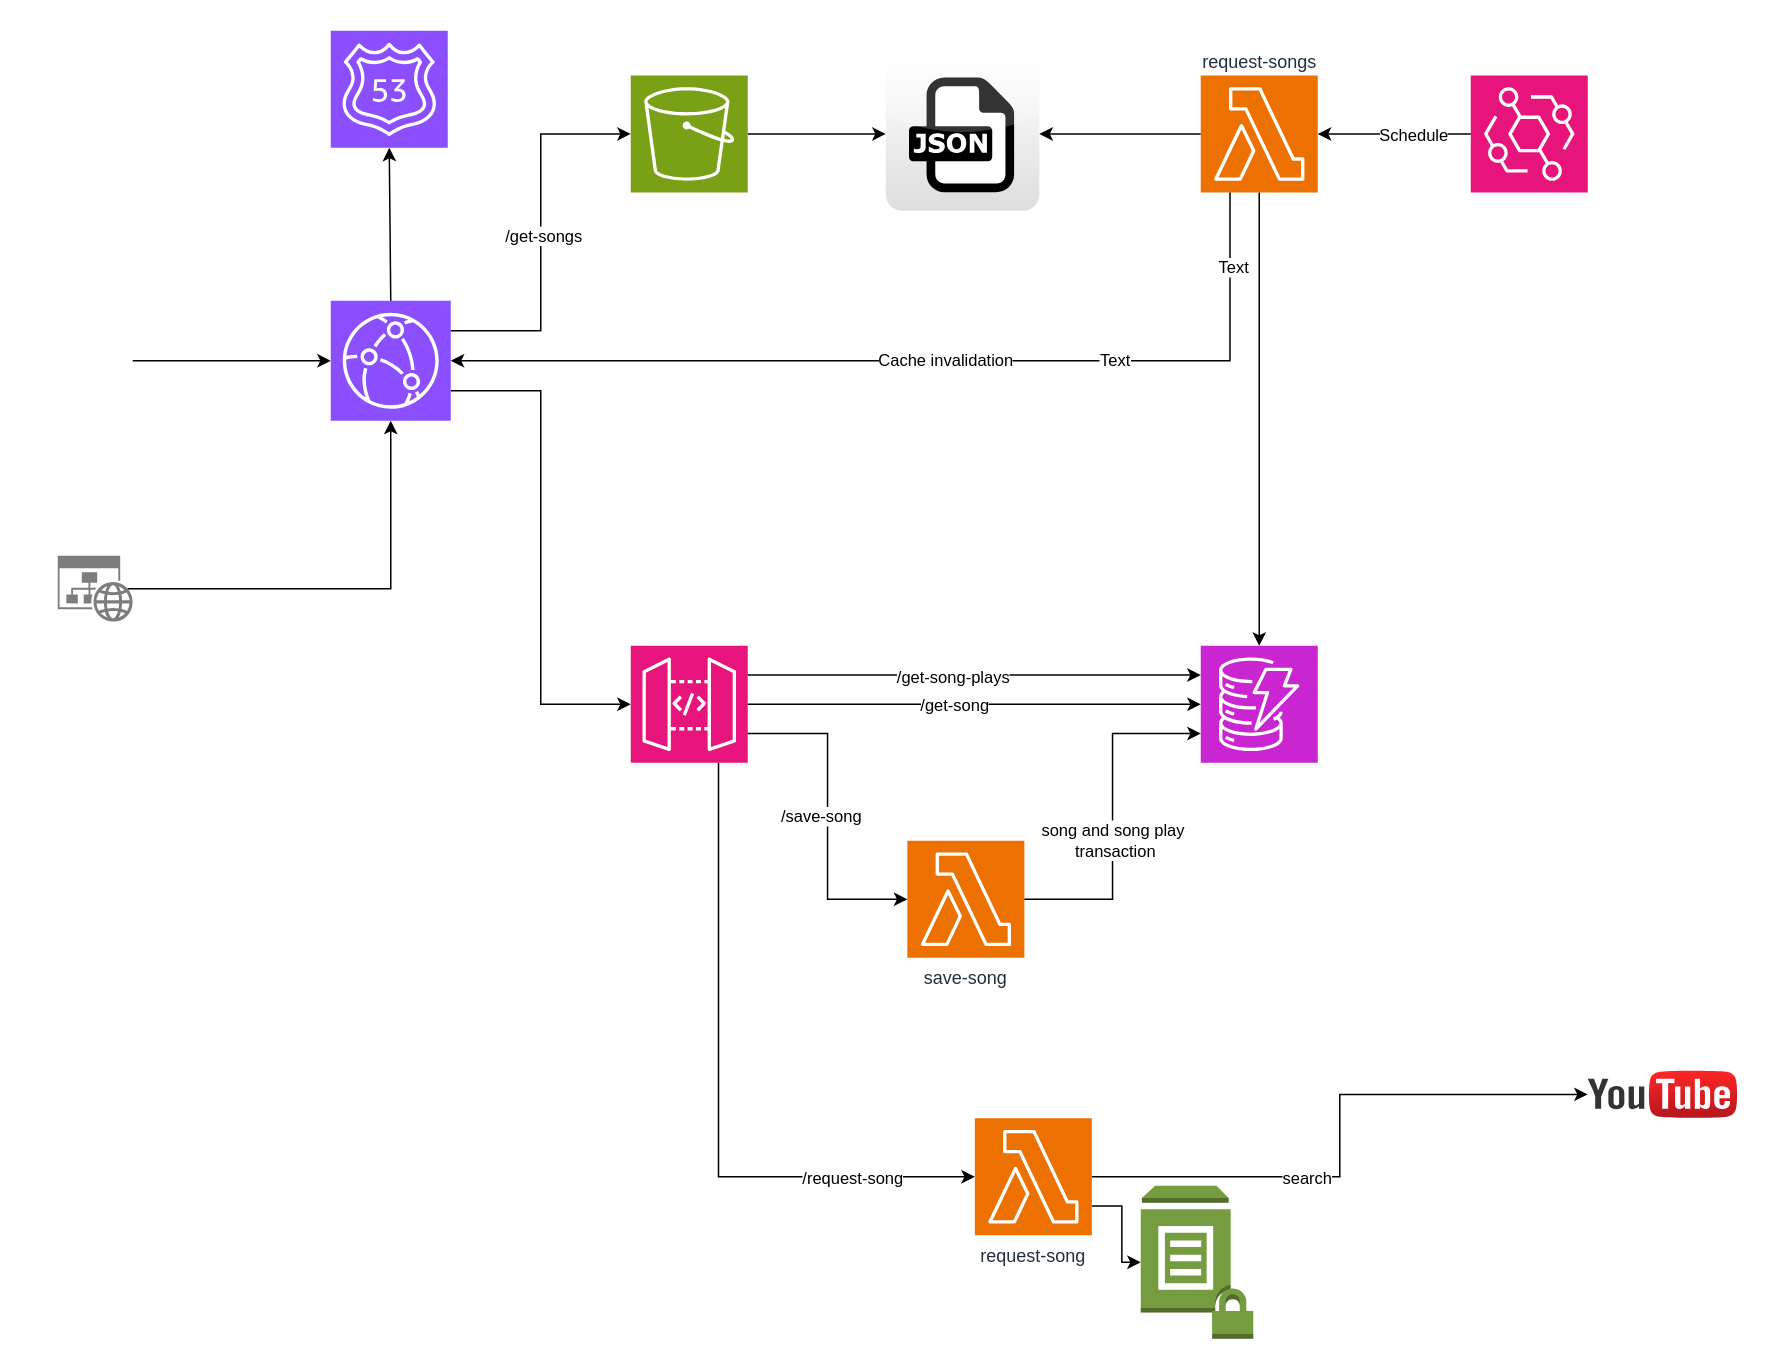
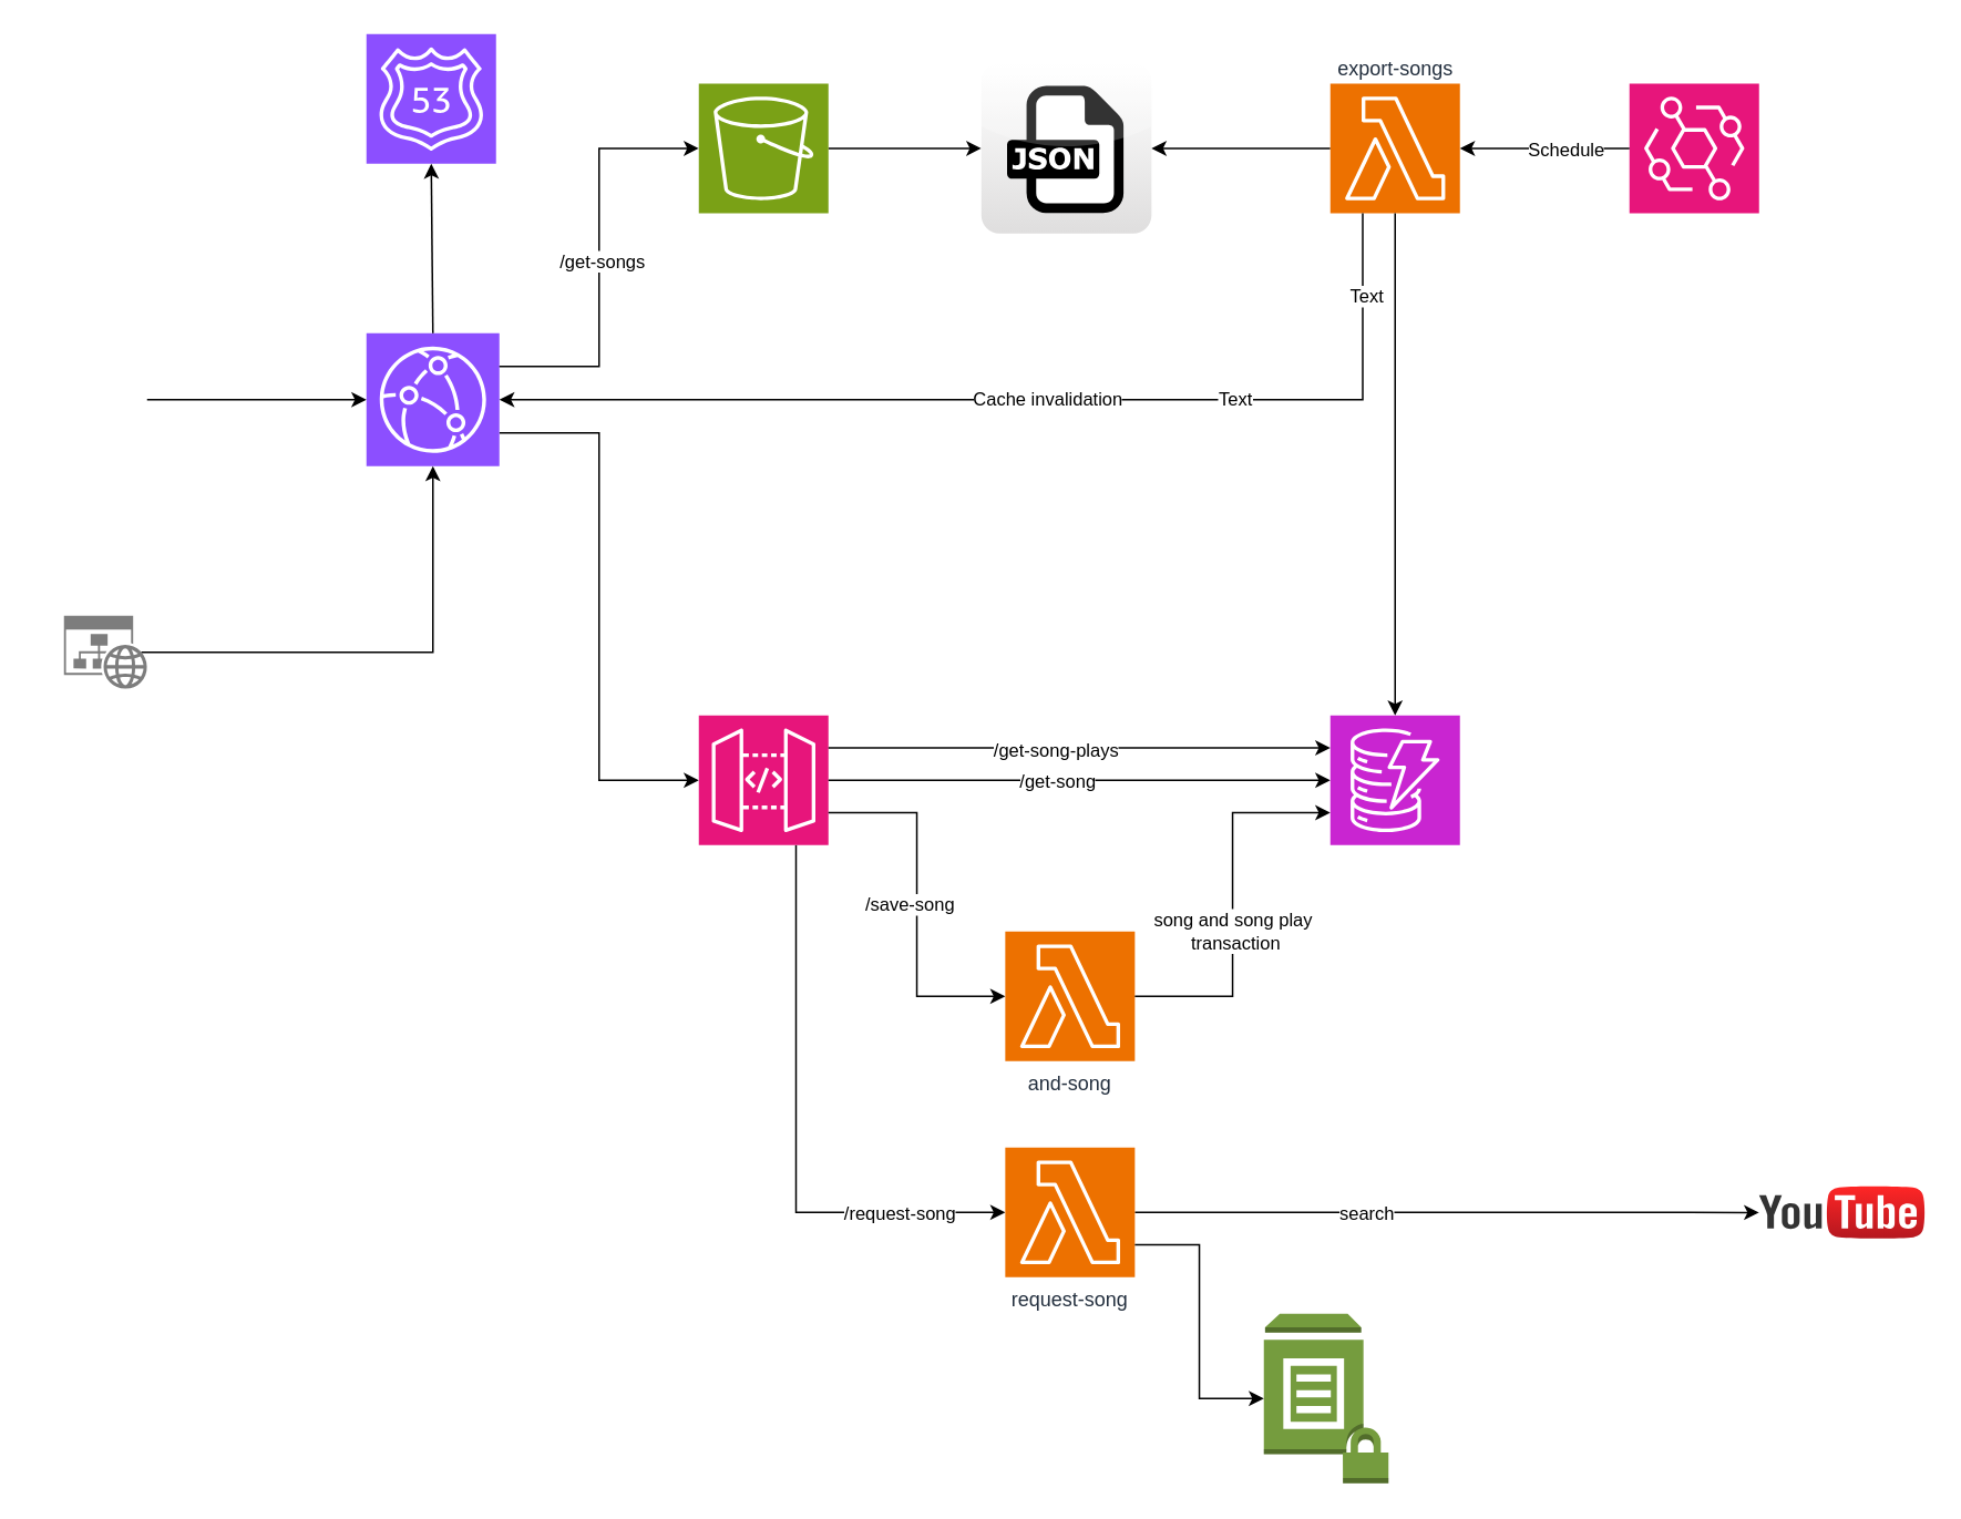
- <mxCell id="28" value="request-songs" style="sketch=0;points=[[0,0,0],[0.25,0,0],[0.5,0,0],[0.75,0,0],[1,0,0],[0,1,0],[0.25,1,0],[0.5,1,0],[0.75,1,0],[1,1,0],[0,0.25,0],[0,0.5,0],[0,0.75,0],[1,0.25,0],[1,0.5,0],[1,0.75,0]];outlineConnect=0;fontColor=#232F3E;fillColor=#ED7100;strokeColor=#ffffff;dashed=0;verticalLabelPosition=top;verticalAlign=bottom;align=center;html=1;fontSize=12;fontStyle=0;aspect=fixed;shape=mxgraph.aws4.resourceIcon;resIcon=mxgraph.aws4.lambda;labelPosition=center;" parent="1" vertex="1"><mxGeometry x="800" y="49.8" width="78" height="78" as="geometry" /></mxCell>
+ <mxCell id="28" value="export-songs" style="sketch=0;points=[[0,0,0],[0.25,0,0],[0.5,0,0],[0.75,0,0],[1,0,0],[0,1,0],[0.25,1,0],[0.5,1,0],[0.75,1,0],[1,1,0],[0,0.25,0],[0,0.5,0],[0,0.75,0],[1,0.25,0],[1,0.5,0],[1,0.75,0]];outlineConnect=0;fontColor=#232F3E;fillColor=#ED7100;strokeColor=#ffffff;dashed=0;verticalLabelPosition=top;verticalAlign=bottom;align=center;html=1;fontSize=12;fontStyle=0;aspect=fixed;shape=mxgraph.aws4.resourceIcon;resIcon=mxgraph.aws4.lambda;labelPosition=center;" parent="1" vertex="1"><mxGeometry x="800" y="49.8" width="78" height="78" as="geometry" /></mxCell>
- <mxCell id="16" value="save-song" style="sketch=0;points=[[0,0,0],[0.25,0,0],[0.5,0,0],[0.75,0,0],[1,0,0],[0,1,0],[0.25,1,0],[0.5,1,0],[0.75,1,0],[1,1,0],[0,0.25,0],[0,0.5,0],[0,0.75,0],[1,0.25,0],[1,0.5,0],[1,0.75,0]];outlineConnect=0;fontColor=#232F3E;fillColor=#ED7100;strokeColor=#ffffff;dashed=0;verticalLabelPosition=bottom;verticalAlign=top;align=center;html=1;fontSize=12;fontStyle=0;aspect=fixed;shape=mxgraph.aws4.resourceIcon;resIcon=mxgraph.aws4.lambda;" parent="1" vertex="1"><mxGeometry x="604.4" y="560" width="78" height="78" as="geometry" /></mxCell>
+ <mxCell id="16" value="and-song" style="sketch=0;points=[[0,0,0],[0.25,0,0],[0.5,0,0],[0.75,0,0],[1,0,0],[0,1,0],[0.25,1,0],[0.5,1,0],[0.75,1,0],[1,1,0],[0,0.25,0],[0,0.5,0],[0,0.75,0],[1,0.25,0],[1,0.5,0],[1,0.75,0]];outlineConnect=0;fontColor=#232F3E;fillColor=#ED7100;strokeColor=#ffffff;dashed=0;verticalLabelPosition=bottom;verticalAlign=top;align=center;html=1;fontSize=12;fontStyle=0;aspect=fixed;shape=mxgraph.aws4.resourceIcon;resIcon=mxgraph.aws4.lambda;" parent="1" vertex="1"><mxGeometry x="604.4" y="560" width="78" height="78" as="geometry" /></mxCell>
- <mxCell id="25" value="request-song" style="sketch=0;points=[[0,0,0],[0.25,0,0],[0.5,0,0],[0.75,0,0],[1,0,0],[0,1,0],[0.25,1,0],[0.5,1,0],[0.75,1,0],[1,1,0],[0,0.25,0],[0,0.5,0],[0,0.75,0],[1,0.25,0],[1,0.5,0],[1,0.75,0]];outlineConnect=0;fontColor=#232F3E;fillColor=#ED7100;strokeColor=#ffffff;dashed=0;verticalLabelPosition=bottom;verticalAlign=top;align=center;html=1;fontSize=12;fontStyle=0;aspect=fixed;shape=mxgraph.aws4.resourceIcon;resIcon=mxgraph.aws4.lambda;" parent="1" vertex="1"><mxGeometry x="649.4" y="745" width="78" height="78" as="geometry" /></mxCell>
+ <mxCell id="25" value="request-song" style="sketch=0;points=[[0,0,0],[0.25,0,0],[0.5,0,0],[0.75,0,0],[1,0,0],[0,1,0],[0.25,1,0],[0.5,1,0],[0.75,1,0],[1,1,0],[0,0.25,0],[0,0.5,0],[0,0.75,0],[1,0.25,0],[1,0.5,0],[1,0.75,0]];outlineConnect=0;fontColor=#232F3E;fillColor=#ED7100;strokeColor=#ffffff;dashed=0;verticalLabelPosition=bottom;verticalAlign=top;align=center;html=1;fontSize=12;fontStyle=0;aspect=fixed;shape=mxgraph.aws4.resourceIcon;resIcon=mxgraph.aws4.lambda;" parent="1" vertex="1"><mxGeometry x="604.4" y="690" width="78" height="78" as="geometry" /></mxCell>
